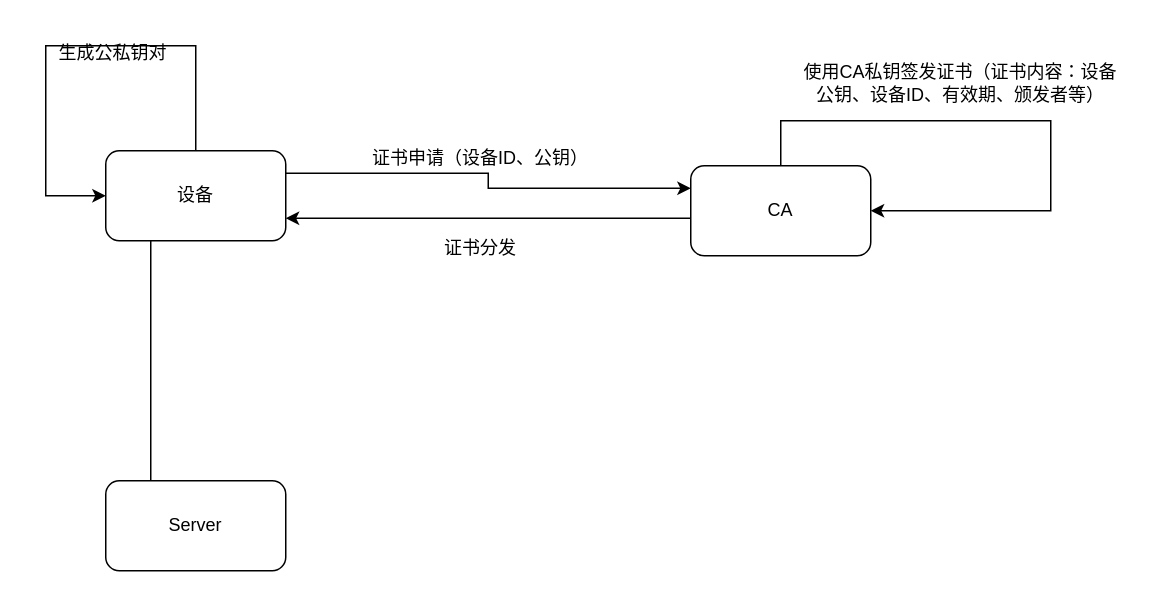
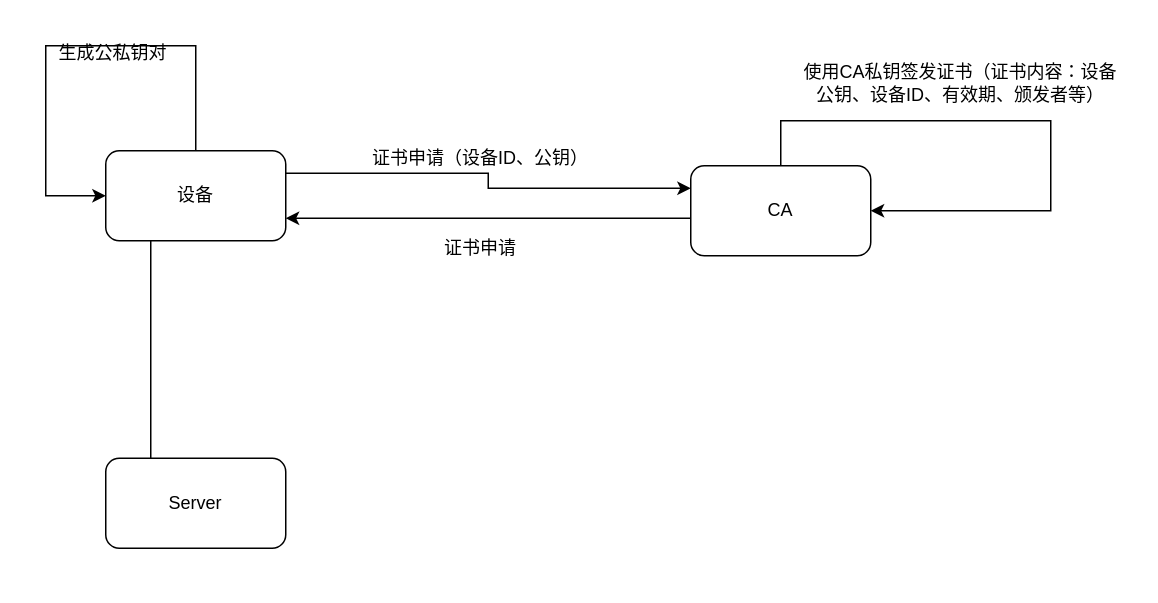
- <mxCell id="11" value="证书分发" style="text;html=1;align=center;verticalAlign=middle;whiteSpace=wrap;rounded=0;" vertex="1" parent="1"><mxGeometry x="200" y="150" width="240" height="30" as="geometry" /></mxCell>
+ <mxCell id="11" value="证书申请" style="text;html=1;align=center;verticalAlign=middle;whiteSpace=wrap;rounded=0;" vertex="1" parent="1"><mxGeometry x="200" y="150" width="240" height="30" as="geometry" /></mxCell>
- <mxCell id="13" value="Server" style="rounded=1;whiteSpace=wrap;html=1;" vertex="1" parent="1"><mxGeometry x="70" y="320" width="120" height="60" as="geometry" /></mxCell>
+ <mxCell id="13" value="Server" style="rounded=1;whiteSpace=wrap;html=1;" vertex="1" parent="1"><mxGeometry x="70" y="305" width="120" height="60" as="geometry" /></mxCell>
